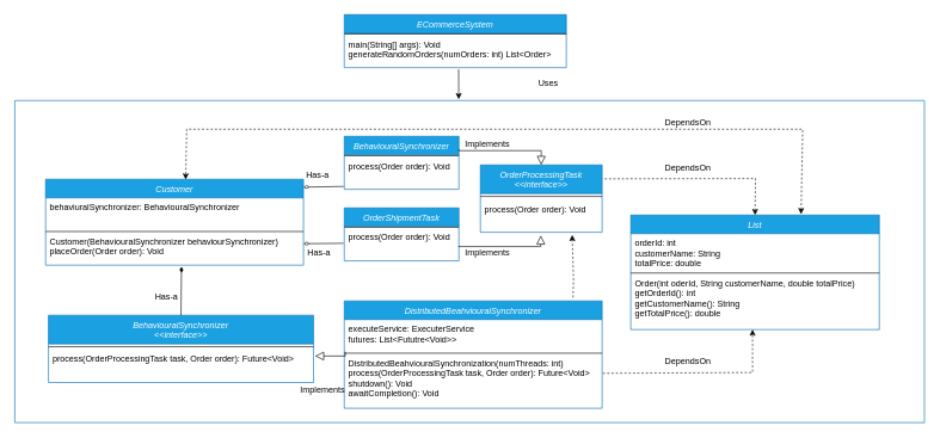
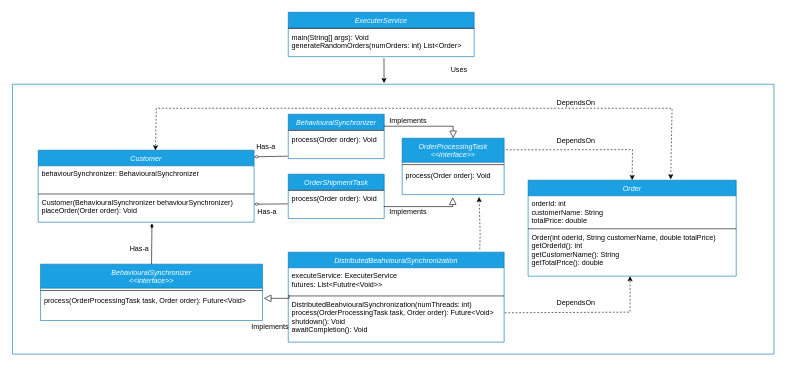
- <mxCell id="13" value="ECommerceSystem" style="swimlane;fontStyle=2;align=center;verticalAlign=top;childLayout=stackLayout;horizontal=1;startSize=26;horizontalStack=0;resizeParent=1;resizeLast=0;collapsible=1;marginBottom=0;rounded=0;shadow=0;strokeWidth=1;fillColor=#1ba1e2;strokeColor=#006EAF;fontColor=#ffffff;" vertex="1" parent="1"><mxGeometry x="480" y="20" width="310" height="74" as="geometry"><mxRectangle x="230" y="140" width="160" height="26" as="alternateBounds" /></mxGeometry></mxCell>
+ <mxCell id="13" value="ExecuterService" style="swimlane;fontStyle=2;align=center;verticalAlign=top;childLayout=stackLayout;horizontal=1;startSize=26;horizontalStack=0;resizeParent=1;resizeLast=0;collapsible=1;marginBottom=0;rounded=0;shadow=0;strokeWidth=1;fillColor=#1ba1e2;strokeColor=#006EAF;fontColor=#ffffff;" vertex="1" parent="1"><mxGeometry x="480" y="20" width="310" height="74" as="geometry"><mxRectangle x="230" y="140" width="160" height="26" as="alternateBounds" /></mxGeometry></mxCell>
- <mxCell id="10" value="behaviuralSynchronizer: BehaviouralSynchronizer" style="text;align=left;verticalAlign=top;spacingLeft=4;spacingRight=4;overflow=hidden;rotatable=0;points=[[0,0.5],[1,0.5]];portConstraint=eastwest;" vertex="1" parent="9"><mxGeometry y="26" width="360" height="46" as="geometry" /></mxCell>
+ <mxCell id="10" value="behaviourSynchronizer: BehaviouralSynchronizer" style="text;align=left;verticalAlign=top;spacingLeft=4;spacingRight=4;overflow=hidden;rotatable=0;points=[[0,0.5],[1,0.5]];portConstraint=eastwest;" vertex="1" parent="9"><mxGeometry y="26" width="360" height="46" as="geometry" /></mxCell>
- <mxCell id="5" value="List" style="swimlane;fontStyle=2;align=center;verticalAlign=top;childLayout=stackLayout;horizontal=1;startSize=26;horizontalStack=0;resizeParent=1;resizeLast=0;collapsible=1;marginBottom=0;rounded=0;shadow=0;strokeWidth=1;fillColor=#1ba1e2;fontColor=#ffffff;strokeColor=#006EAF;" vertex="1" parent="1"><mxGeometry x="880" y="300" width="347" height="160" as="geometry"><mxRectangle x="230" y="140" width="160" height="26" as="alternateBounds" /></mxGeometry></mxCell>
+ <mxCell id="5" value="Order" style="swimlane;fontStyle=2;align=center;verticalAlign=top;childLayout=stackLayout;horizontal=1;startSize=26;horizontalStack=0;resizeParent=1;resizeLast=0;collapsible=1;marginBottom=0;rounded=0;shadow=0;strokeWidth=1;fillColor=#1ba1e2;fontColor=#ffffff;strokeColor=#006EAF;" vertex="1" parent="1"><mxGeometry x="880" y="300" width="347" height="160" as="geometry"><mxRectangle x="230" y="140" width="160" height="26" as="alternateBounds" /></mxGeometry></mxCell>
- <mxCell id="19" value="DistributedBeahviouralSynchronizer" style="swimlane;fontStyle=2;align=center;verticalAlign=top;childLayout=stackLayout;horizontal=1;startSize=26;horizontalStack=0;resizeParent=1;resizeLast=0;collapsible=1;marginBottom=0;rounded=0;shadow=0;strokeWidth=1;fillColor=#1ba1e2;fontColor=#ffffff;strokeColor=#006EAF;" vertex="1" parent="1"><mxGeometry x="480" y="420" width="360" height="150" as="geometry"><mxRectangle x="230" y="140" width="160" height="26" as="alternateBounds" /></mxGeometry></mxCell>
+ <mxCell id="19" value="DistributedBeahviouralSynchronization" style="swimlane;fontStyle=2;align=center;verticalAlign=top;childLayout=stackLayout;horizontal=1;startSize=26;horizontalStack=0;resizeParent=1;resizeLast=0;collapsible=1;marginBottom=0;rounded=0;shadow=0;strokeWidth=1;fillColor=#1ba1e2;fontColor=#ffffff;strokeColor=#006EAF;" vertex="1" parent="1"><mxGeometry x="480" y="420" width="360" height="150" as="geometry"><mxRectangle x="230" y="140" width="160" height="26" as="alternateBounds" /></mxGeometry></mxCell>
